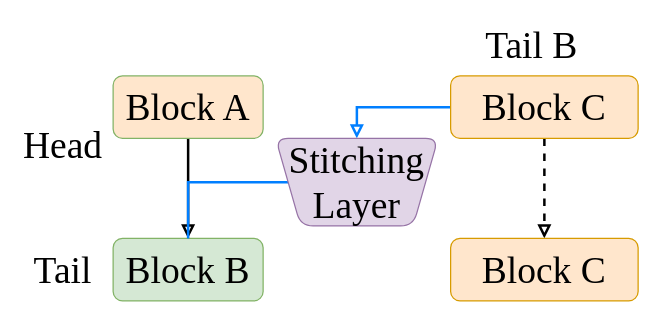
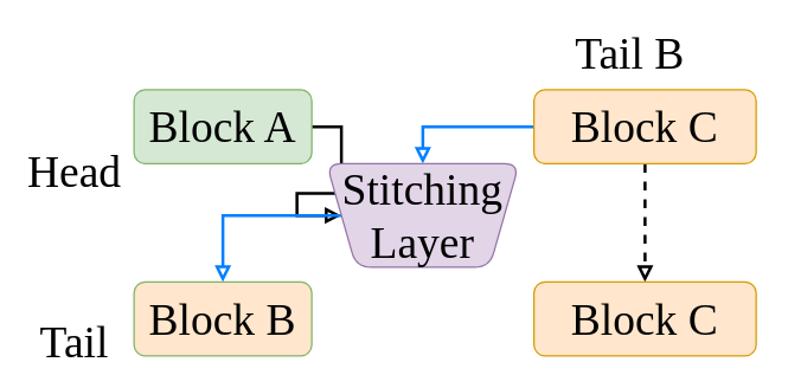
- <mxCell id="3" value="&lt;font style=&quot;font-size: 30px;&quot; face=&quot;Times New Roman&quot;&gt;&lt;font&gt;Block A&lt;/font&gt;&lt;br&gt;&lt;/font&gt;" style="rounded=1;whiteSpace=wrap;html=1;fillColor=#ffe6cc;strokeColor=#82b366;" parent="1" vertex="1"><mxGeometry x="90" y="60" width="120" height="50" as="geometry" /></mxCell>
+ <mxCell id="3" value="&lt;font style=&quot;font-size: 30px;&quot; face=&quot;Times New Roman&quot;&gt;&lt;font&gt;Block A&lt;/font&gt;&lt;br&gt;&lt;/font&gt;" style="rounded=1;whiteSpace=wrap;html=1;fillColor=#d5e8d4;strokeColor=#82b366;" parent="1" vertex="1"><mxGeometry x="90" y="60" width="120" height="50" as="geometry" /></mxCell>
- <mxCell id="2" value="" style="edgeStyle=orthogonalEdgeStyle;rounded=0;orthogonalLoop=1;jettySize=auto;html=1;strokeWidth=2;endArrow=block;endFill=0;" parent="1" source="3" target="4" edge="1"><mxGeometry relative="1" as="geometry" /></mxCell>
+ <mxCell id="2" value="" style="edgeStyle=orthogonalEdgeStyle;rounded=0;orthogonalLoop=1;jettySize=auto;html=1;strokeWidth=2;endArrow=block;endFill=0;" parent="1" source="3" target="10" edge="1"><mxGeometry relative="1" as="geometry" /></mxCell>
- <mxCell id="9" style="edgeStyle=orthogonalEdgeStyle;rounded=0;orthogonalLoop=1;jettySize=auto;html=1;entryX=0.5;entryY=0;entryDx=0;entryDy=0;strokeColor=#007FFF;strokeWidth=2;endArrow=none;endFill=0;" parent="1" source="10" target="4" edge="1"><mxGeometry relative="1" as="geometry" /></mxCell>
+ <mxCell id="9" style="edgeStyle=orthogonalEdgeStyle;rounded=0;orthogonalLoop=1;jettySize=auto;html=1;entryX=0.5;entryY=0;entryDx=0;entryDy=0;strokeColor=#007FFF;strokeWidth=2;endArrow=block;endFill=0;" parent="1" source="10" target="4" edge="1"><mxGeometry relative="1" as="geometry" /></mxCell>
- <mxCell id="12" value="&lt;font style=&quot;font-size: 30px;&quot; face=&quot;Times New Roman&quot;&gt;Tail&lt;/font&gt;" style="text;html=1;align=center;verticalAlign=middle;whiteSpace=wrap;rounded=0;" parent="1" vertex="1"><mxGeometry x="20" y="200" width="60" height="30" as="geometry" /></mxCell>
+ <mxCell id="12" value="&lt;font style=&quot;font-size: 30px;&quot; face=&quot;Times New Roman&quot;&gt;Tail&lt;/font&gt;" style="text;html=1;align=center;verticalAlign=middle;whiteSpace=wrap;rounded=0;" parent="1" vertex="1"><mxGeometry x="20" y="215" width="60" height="30" as="geometry" /></mxCell>
- <mxCell id="4" value="&lt;font style=&quot;font-size: 30px;&quot; face=&quot;Times New Roman&quot;&gt;&lt;font&gt;Block B&lt;/font&gt;&lt;br&gt;&lt;/font&gt;" style="rounded=1;whiteSpace=wrap;html=1;fillColor=#d5e8d4;strokeColor=#82b366;" parent="1" vertex="1"><mxGeometry x="90" y="190" width="120" height="50" as="geometry" /></mxCell>
+ <mxCell id="4" value="&lt;font style=&quot;font-size: 30px;&quot; face=&quot;Times New Roman&quot;&gt;&lt;font&gt;Block B&lt;/font&gt;&lt;br&gt;&lt;/font&gt;" style="rounded=1;whiteSpace=wrap;html=1;fillColor=#ffe6cc;strokeColor=#82b366;" parent="1" vertex="1"><mxGeometry x="90" y="190" width="120" height="50" as="geometry" /></mxCell>
